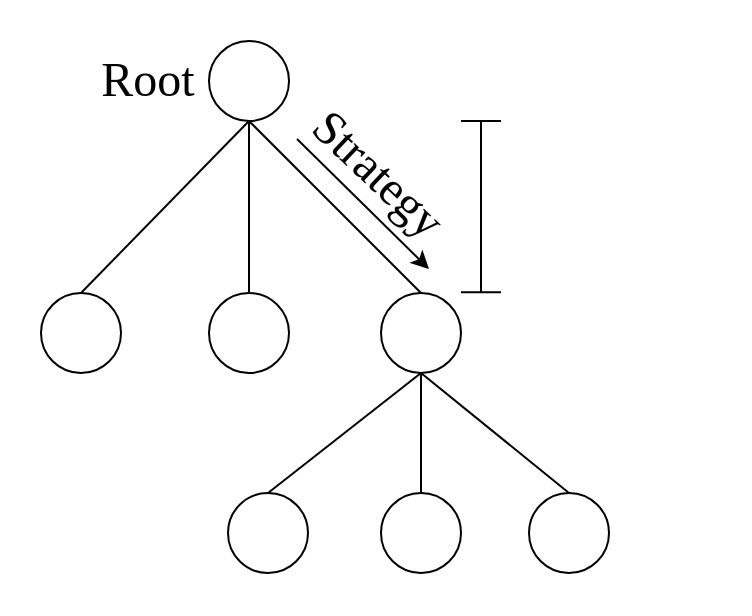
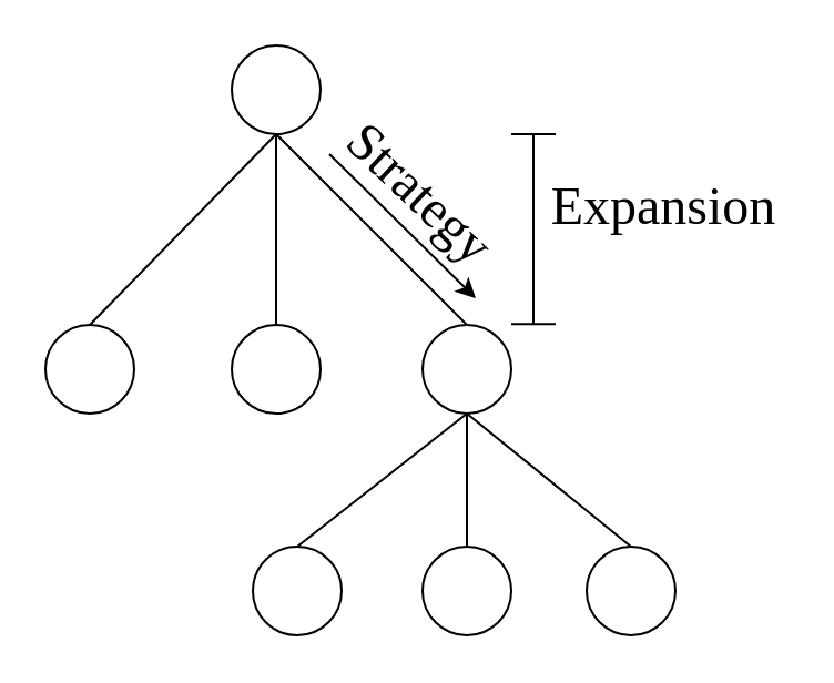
- <mxCell id="15" value="&lt;font style=&quot;font-size: 24px;&quot; face=&quot;Times New Roman&quot;&gt;Root&lt;/font&gt;" style="text;html=1;strokeColor=none;fillColor=none;align=center;verticalAlign=middle;whiteSpace=wrap;rounded=0;" vertex="1" parent="1"><mxGeometry x="44" y="25" width="60" height="30" as="geometry" /></mxCell>
+ <mxCell id="16" value="&lt;font style=&quot;font-size: 24px;&quot; face=&quot;Times New Roman&quot;&gt;Expansion&lt;/font&gt;" style="text;html=1;strokeColor=none;fillColor=none;align=center;verticalAlign=middle;whiteSpace=wrap;rounded=0;" vertex="1" parent="1"><mxGeometry x="244" y="72.6" width="110" height="40" as="geometry" /></mxCell>
